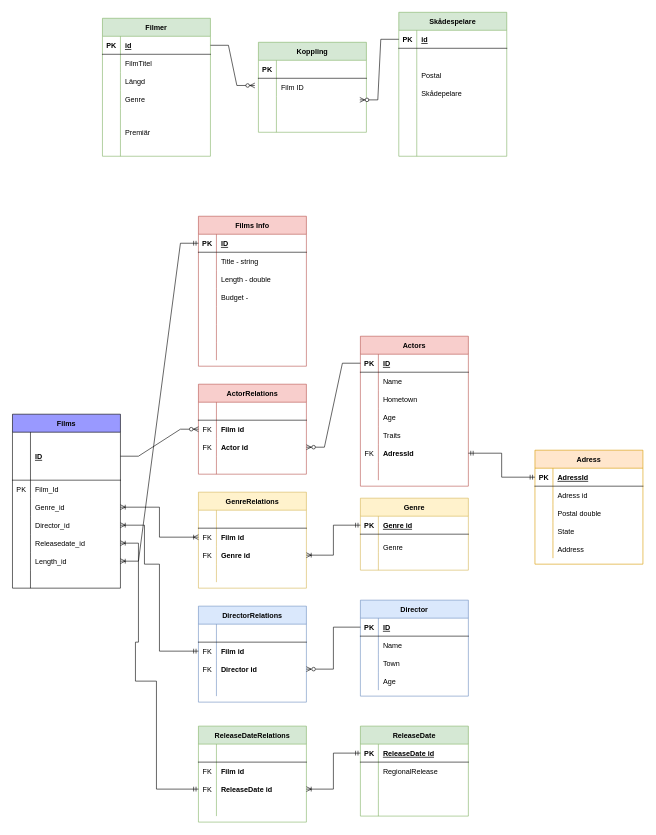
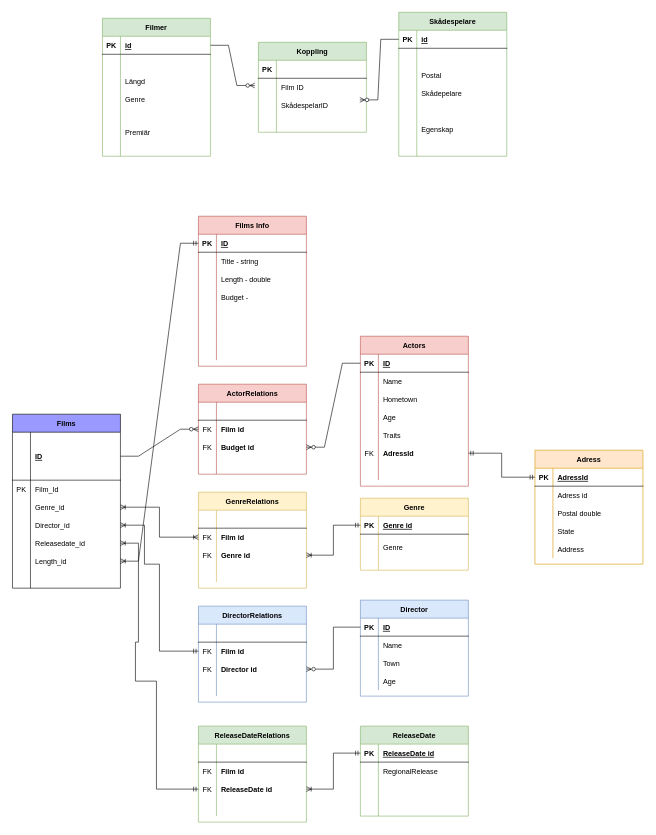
- <mxCell id="8" value="FilmTitel " style="shape=partialRectangle;connectable=0;fillColor=none;top=0;left=0;bottom=0;right=0;align=left;spacingLeft=6;overflow=hidden;" parent="6" vertex="1"><mxGeometry x="30" width="150" height="30" as="geometry"><mxRectangle width="150" height="30" as="alternateBounds" /></mxGeometry></mxCell>
+ <mxCell id="51" value="SkådespelarID" style="shape=partialRectangle;connectable=0;fillColor=none;top=0;left=0;bottom=0;right=0;align=left;spacingLeft=6;overflow=hidden;" parent="49" vertex="1"><mxGeometry x="30" width="150" height="30" as="geometry"><mxRectangle width="150" height="30" as="alternateBounds" /></mxGeometry></mxCell>
+ <mxCell id="39" value="Egenskap" style="shape=partialRectangle;connectable=0;fillColor=none;top=0;left=0;bottom=0;right=0;align=left;spacingLeft=6;overflow=hidden;" parent="37" vertex="1"><mxGeometry x="30" width="150" height="30" as="geometry"><mxRectangle width="150" height="30" as="alternateBounds" /></mxGeometry></mxCell>
- <mxCell id="110" value="Actor id" style="shape=partialRectangle;connectable=0;fillColor=none;top=0;left=0;bottom=0;right=0;align=left;spacingLeft=6;overflow=hidden;fontStyle=1" parent="108" vertex="1"><mxGeometry x="30" width="150" height="30" as="geometry"><mxRectangle width="150" height="30" as="alternateBounds" /></mxGeometry></mxCell>
+ <mxCell id="110" value="Budget id" style="shape=partialRectangle;connectable=0;fillColor=none;top=0;left=0;bottom=0;right=0;align=left;spacingLeft=6;overflow=hidden;fontStyle=1" parent="108" vertex="1"><mxGeometry x="30" width="150" height="30" as="geometry"><mxRectangle width="150" height="30" as="alternateBounds" /></mxGeometry></mxCell>
